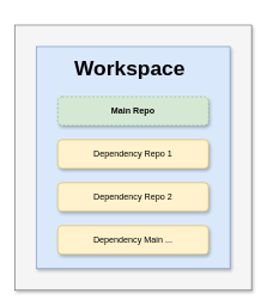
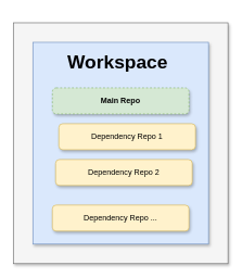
- <mxCell id="5" value="Dependency Repo 1" style="rounded=1;whiteSpace=wrap;html=1;fillColor=#fff2cc;strokeColor=#d6b656;shadow=1;" parent="1" vertex="1"><mxGeometry x="80" y="180" width="210" height="40" as="geometry" /></mxCell>
+ <mxCell id="5" value="Dependency Repo 1" style="rounded=1;whiteSpace=wrap;html=1;fillColor=#fff2cc;strokeColor=#d6b656;shadow=1;" parent="1" vertex="1"><mxGeometry x="90" y="175" width="210" height="40" as="geometry" /></mxCell>
- <mxCell id="6" value="Dependency Repo 2" style="rounded=1;whiteSpace=wrap;html=1;fillColor=#fff2cc;strokeColor=#d6b656;shadow=1;" parent="1" vertex="1"><mxGeometry x="80" y="240" width="210" height="40" as="geometry" /></mxCell>
+ <mxCell id="6" value="Dependency Repo 2" style="rounded=1;whiteSpace=wrap;html=1;fillColor=#fff2cc;strokeColor=#d6b656;shadow=1;" parent="1" vertex="1"><mxGeometry x="85" y="230" width="210" height="40" as="geometry" /></mxCell>
- <mxCell id="7" value="Dependency Main ..." style="rounded=1;whiteSpace=wrap;html=1;fillColor=#fff2cc;strokeColor=#d6b656;shadow=1;" parent="1" vertex="1"><mxGeometry x="80" y="300" width="210" height="40" as="geometry" /></mxCell>
+ <mxCell id="7" value="Dependency Repo ..." style="rounded=1;whiteSpace=wrap;html=1;fillColor=#fff2cc;strokeColor=#d6b656;shadow=1;" parent="1" vertex="1"><mxGeometry x="80" y="300" width="210" height="40" as="geometry" /></mxCell>
